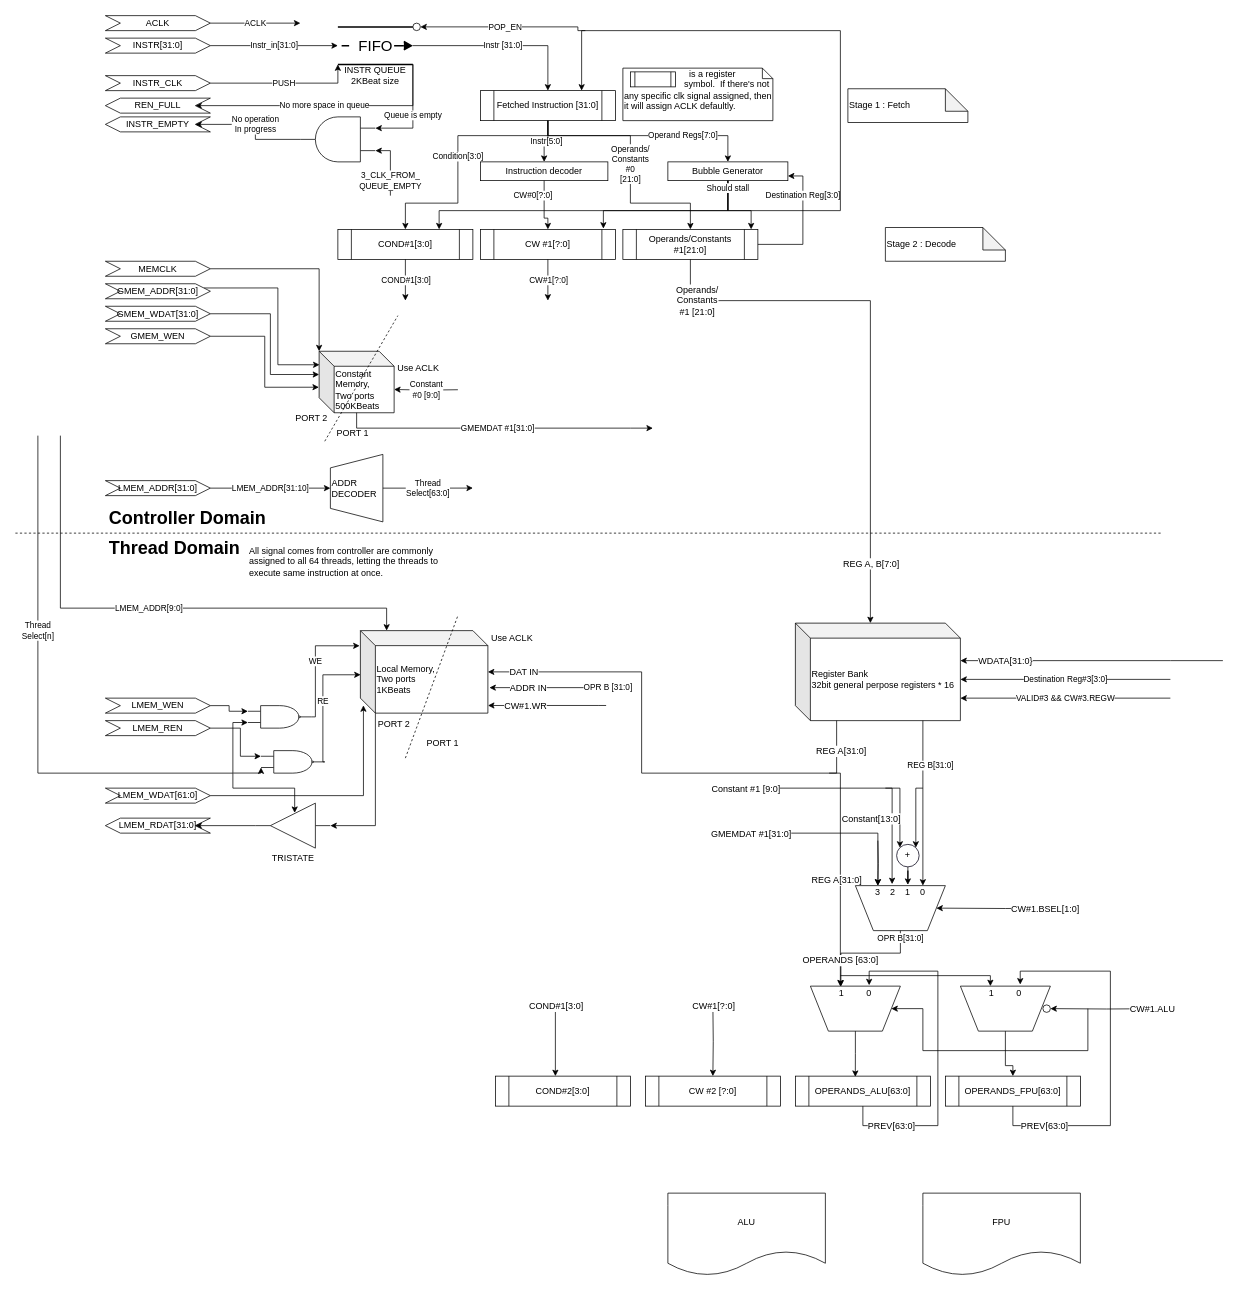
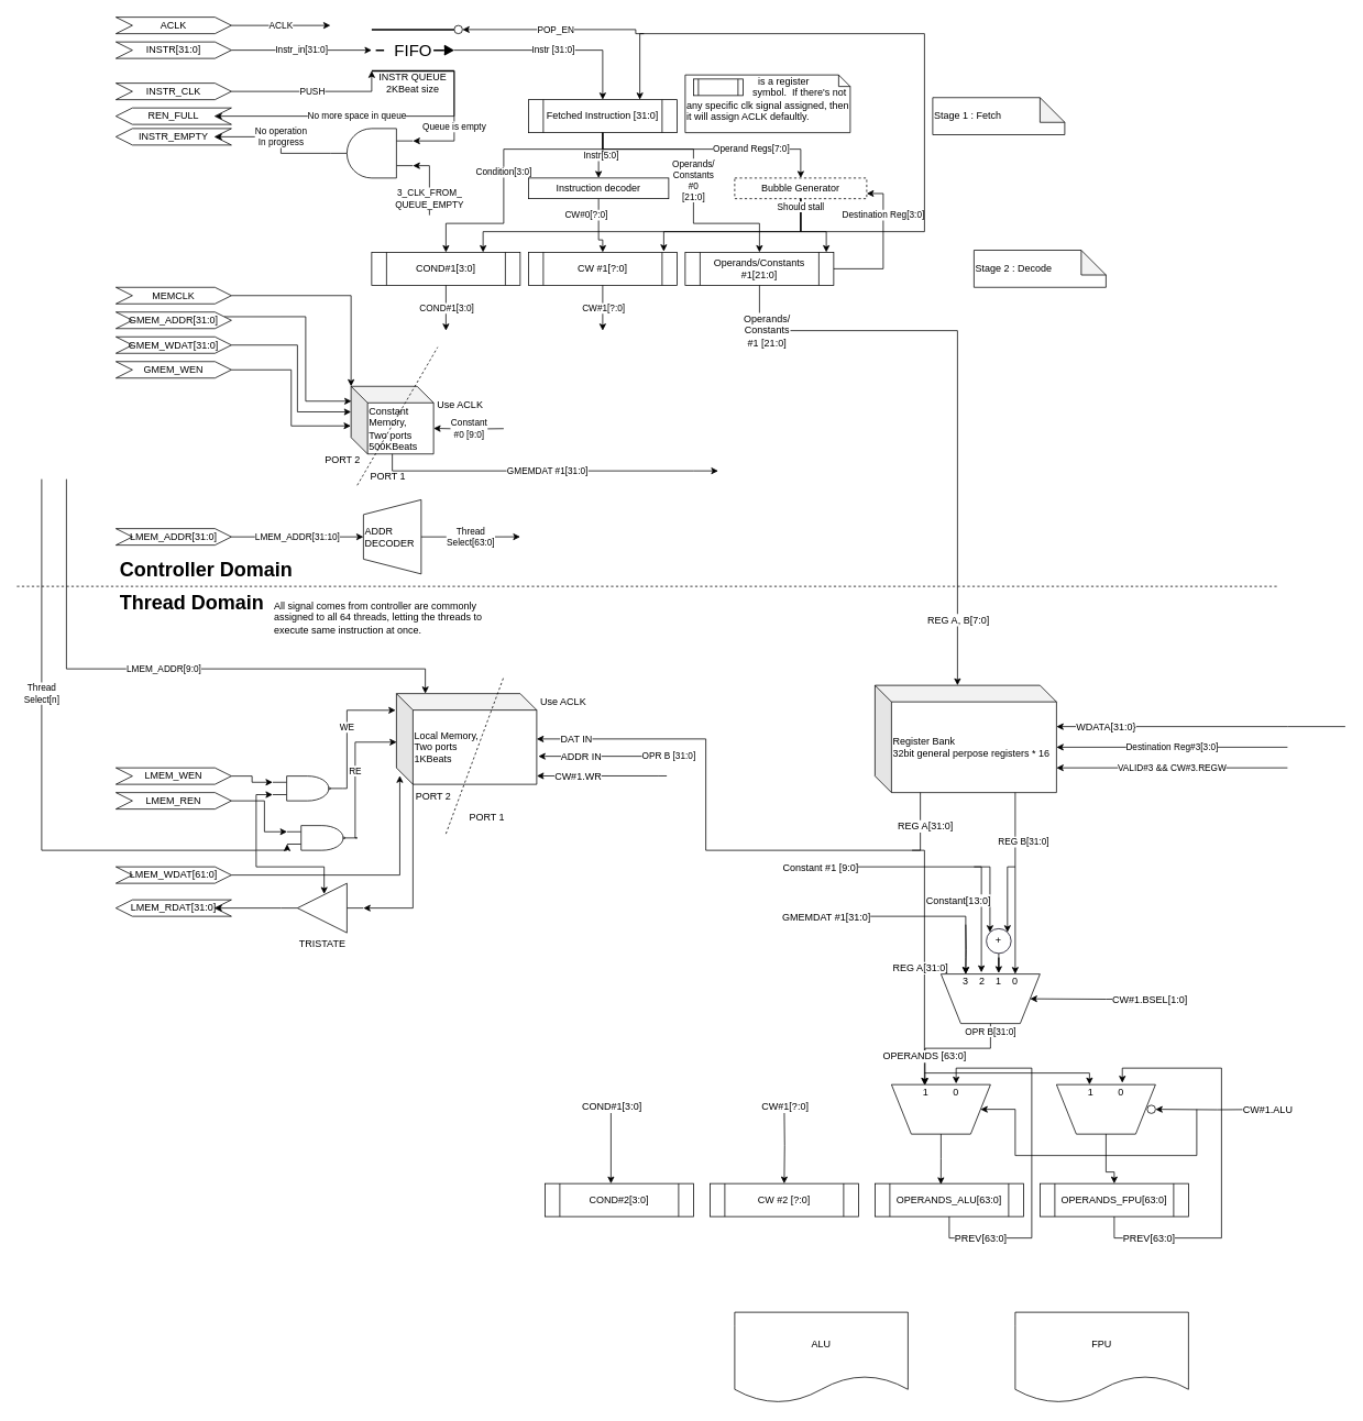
- <mxCell id="56" value="Bubble Generator" style="rounded=0;whiteSpace=wrap;html=1;fillColor=none;fontColor=#000000;" vertex="1" parent="1"><mxGeometry x="890" y="215" width="160" height="25" as="geometry" /></mxCell>
+ <mxCell id="56" value="Bubble Generator" style="rounded=0;whiteSpace=wrap;html=1;fillColor=none;fontColor=#000000;dashed=1;" vertex="1" parent="1"><mxGeometry x="890" y="215" width="160" height="25" as="geometry" /></mxCell>
